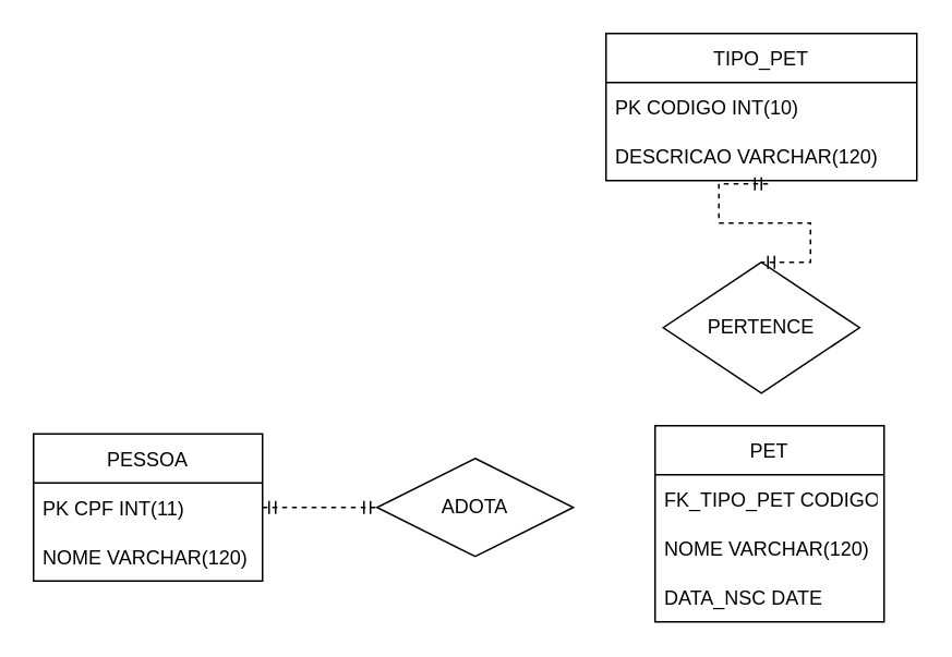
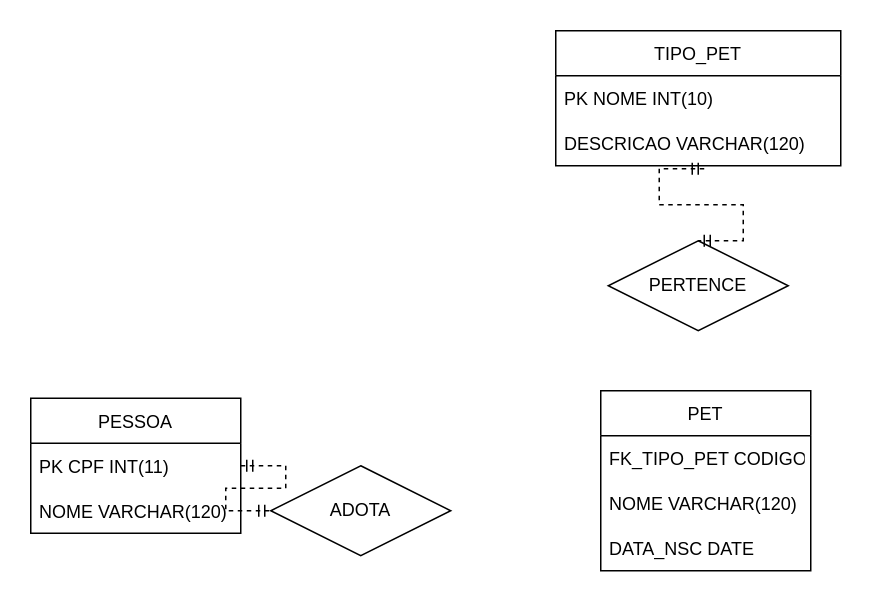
- <mxCell id="3" value="PK CODIGO INT(10)" style="text;align=left;verticalAlign=middle;spacingLeft=4;spacingRight=4;overflow=hidden;points=[[0,0.5],[1,0.5]];portConstraint=eastwest;rotatable=0;" vertex="1" parent="2"><mxGeometry y="30" width="190" height="30" as="geometry" /></mxCell>
+ <mxCell id="3" value="PK NOME INT(10)" style="text;align=left;verticalAlign=middle;spacingLeft=4;spacingRight=4;overflow=hidden;points=[[0,0.5],[1,0.5]];portConstraint=eastwest;rotatable=0;" vertex="1" parent="2"><mxGeometry y="30" width="190" height="30" as="geometry" /></mxCell>
- <mxCell id="12" value="PERTENCE" style="shape=rhombus;perimeter=rhombusPerimeter;whiteSpace=wrap;html=1;align=center;" vertex="1" parent="1"><mxGeometry x="405" y="160" width="120" height="80" as="geometry" /></mxCell>
+ <mxCell id="12" value="PERTENCE" style="shape=rhombus;perimeter=rhombusPerimeter;whiteSpace=wrap;html=1;align=center;" vertex="1" parent="1"><mxGeometry x="405" y="160" width="120" height="60" as="geometry" /></mxCell>
- <mxCell id="13" value="ADOTA" style="shape=rhombus;perimeter=rhombusPerimeter;whiteSpace=wrap;html=1;align=center;" vertex="1" parent="1"><mxGeometry x="230" y="280" width="120" height="60" as="geometry" /></mxCell>
+ <mxCell id="13" value="ADOTA" style="shape=rhombus;perimeter=rhombusPerimeter;whiteSpace=wrap;html=1;align=center;" vertex="1" parent="1"><mxGeometry x="180" y="310" width="120" height="60" as="geometry" /></mxCell>
